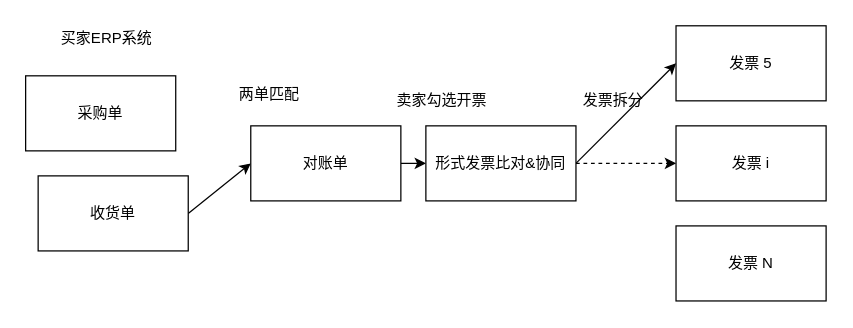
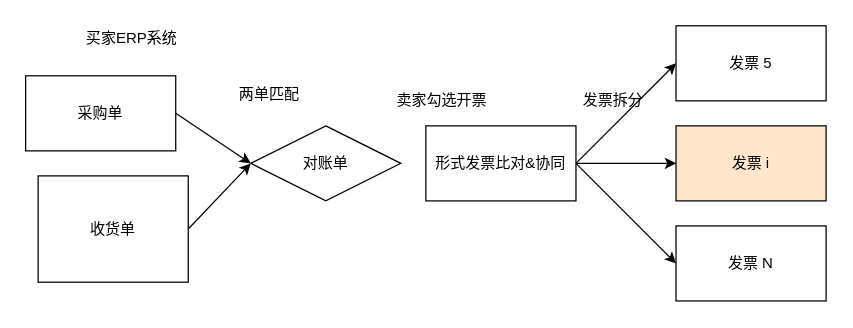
- <mxCell id="8" value="买家ERP系统" style="text;html=1;strokeColor=none;fillColor=none;align=center;verticalAlign=middle;whiteSpace=wrap;rounded=0;" vertex="1" parent="1"><mxGeometry x="40" y="20" width="90" height="20" as="geometry" /></mxCell>
+ <mxCell id="8" value="买家ERP系统" style="text;html=1;strokeColor=none;fillColor=none;align=center;verticalAlign=middle;whiteSpace=wrap;rounded=0;" vertex="1" parent="1"><mxGeometry x="60" y="20" width="90" height="20" as="geometry" /></mxCell>
+ <mxCell id="2" style="rounded=0;orthogonalLoop=1;jettySize=auto;html=1;exitX=1;exitY=0.5;exitDx=0;exitDy=0;entryX=0;entryY=0.5;entryDx=0;entryDy=0;" edge="1" parent="1" source="3" target="7"><mxGeometry relative="1" as="geometry" /></mxCell>
- <mxCell id="7" value="对账单" style="rounded=0;whiteSpace=wrap;html=1;" vertex="1" parent="1"><mxGeometry x="200" y="100" width="120" height="60" as="geometry" /></mxCell>
+ <mxCell id="7" value="对账单" style="rhombus;whiteSpace=wrap;html=1;" vertex="1" parent="1"><mxGeometry x="200" y="100" width="120" height="60" as="geometry" /></mxCell>
- <mxCell id="6" style="edgeStyle=none;rounded=0;orthogonalLoop=1;jettySize=auto;html=1;exitX=1;exitY=0.5;exitDx=0;exitDy=0;entryX=0;entryY=0.5;entryDx=0;entryDy=0;" edge="1" parent="1" source="7" target="12"><mxGeometry relative="1" as="geometry" /></mxCell>
- <mxCell id="10" style="edgeStyle=none;rounded=0;orthogonalLoop=1;jettySize=auto;html=1;exitX=1;exitY=0.5;exitDx=0;exitDy=0;dashed=1;" edge="1" parent="1" source="12" target="16"><mxGeometry relative="1" as="geometry" /></mxCell>
+ <mxCell id="10" style="edgeStyle=none;rounded=0;orthogonalLoop=1;jettySize=auto;html=1;exitX=1;exitY=0.5;exitDx=0;exitDy=0;" edge="1" parent="1" source="12" target="16"><mxGeometry relative="1" as="geometry" /></mxCell>
- <mxCell id="16" value="发票 i" style="rounded=0;whiteSpace=wrap;html=1;" vertex="1" parent="1"><mxGeometry x="540" y="100" width="120" height="60" as="geometry" /></mxCell>
+ <mxCell id="16" value="发票 i" style="rounded=0;whiteSpace=wrap;html=1;fillColor=#ffe6cc;" vertex="1" parent="1"><mxGeometry x="540" y="100" width="120" height="60" as="geometry" /></mxCell>
+ <mxCell id="11" style="edgeStyle=none;rounded=0;orthogonalLoop=1;jettySize=auto;html=1;exitX=1;exitY=0.5;exitDx=0;exitDy=0;entryX=0;entryY=0.5;entryDx=0;entryDy=0;" edge="1" parent="1" source="12" target="17"><mxGeometry relative="1" as="geometry" /></mxCell>
- <mxCell id="5" value="收货单" style="rounded=0;whiteSpace=wrap;html=1;" vertex="1" parent="1"><mxGeometry x="30" y="140" width="120" height="60" as="geometry" /></mxCell>
+ <mxCell id="5" value="收货单" style="rounded=0;whiteSpace=wrap;html=1;" vertex="1" parent="1"><mxGeometry x="30" y="140" width="120" height="85" as="geometry" /></mxCell>
